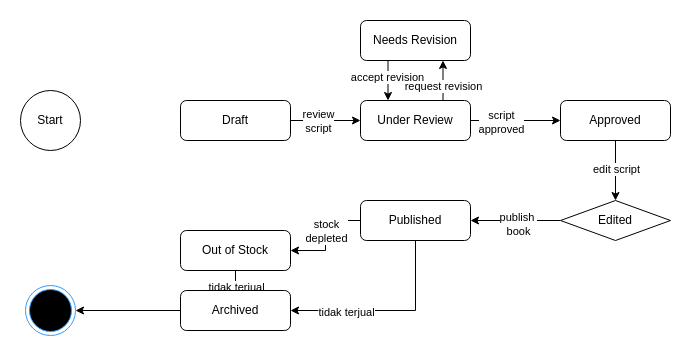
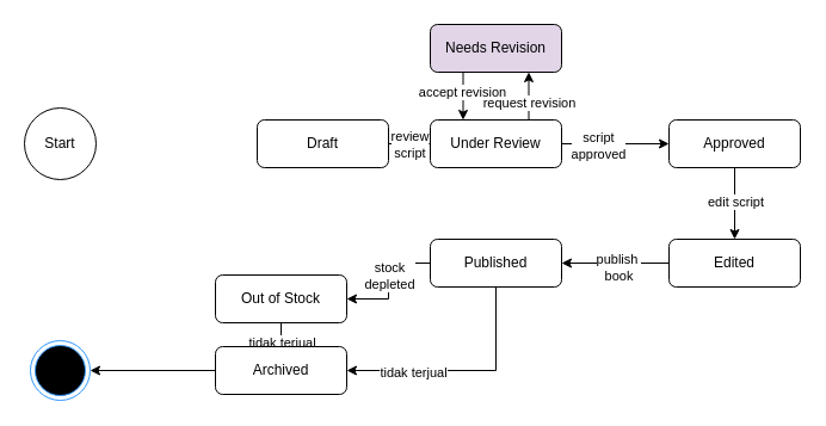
- <mxCell id="13" value="Needs Revision" style="rounded=1;whiteSpace=wrap;html=1;" vertex="1" parent="1"><mxGeometry x="360" y="20" width="110" height="40" as="geometry" /></mxCell>
+ <mxCell id="13" value="Needs Revision" style="rounded=1;whiteSpace=wrap;html=1;fillColor=#e1d5e7;" vertex="1" parent="1"><mxGeometry x="360" y="20" width="110" height="40" as="geometry" /></mxCell>
- <mxCell id="5" value="Draft" style="rounded=1;whiteSpace=wrap;html=1;" vertex="1" parent="1"><mxGeometry x="180" y="100" width="110" height="40" as="geometry" /></mxCell>
+ <mxCell id="5" value="Draft" style="rounded=1;whiteSpace=wrap;html=1;" vertex="1" parent="1"><mxGeometry x="215" y="100" width="110" height="40" as="geometry" /></mxCell>
- <mxCell id="19" value="Edited" style="rhombus;whiteSpace=wrap;html=1;" vertex="1" parent="1"><mxGeometry x="560" y="200" width="110" height="40" as="geometry" /></mxCell>
+ <mxCell id="19" value="Edited" style="rounded=1;whiteSpace=wrap;html=1;" vertex="1" parent="1"><mxGeometry x="560" y="200" width="110" height="40" as="geometry" /></mxCell>
